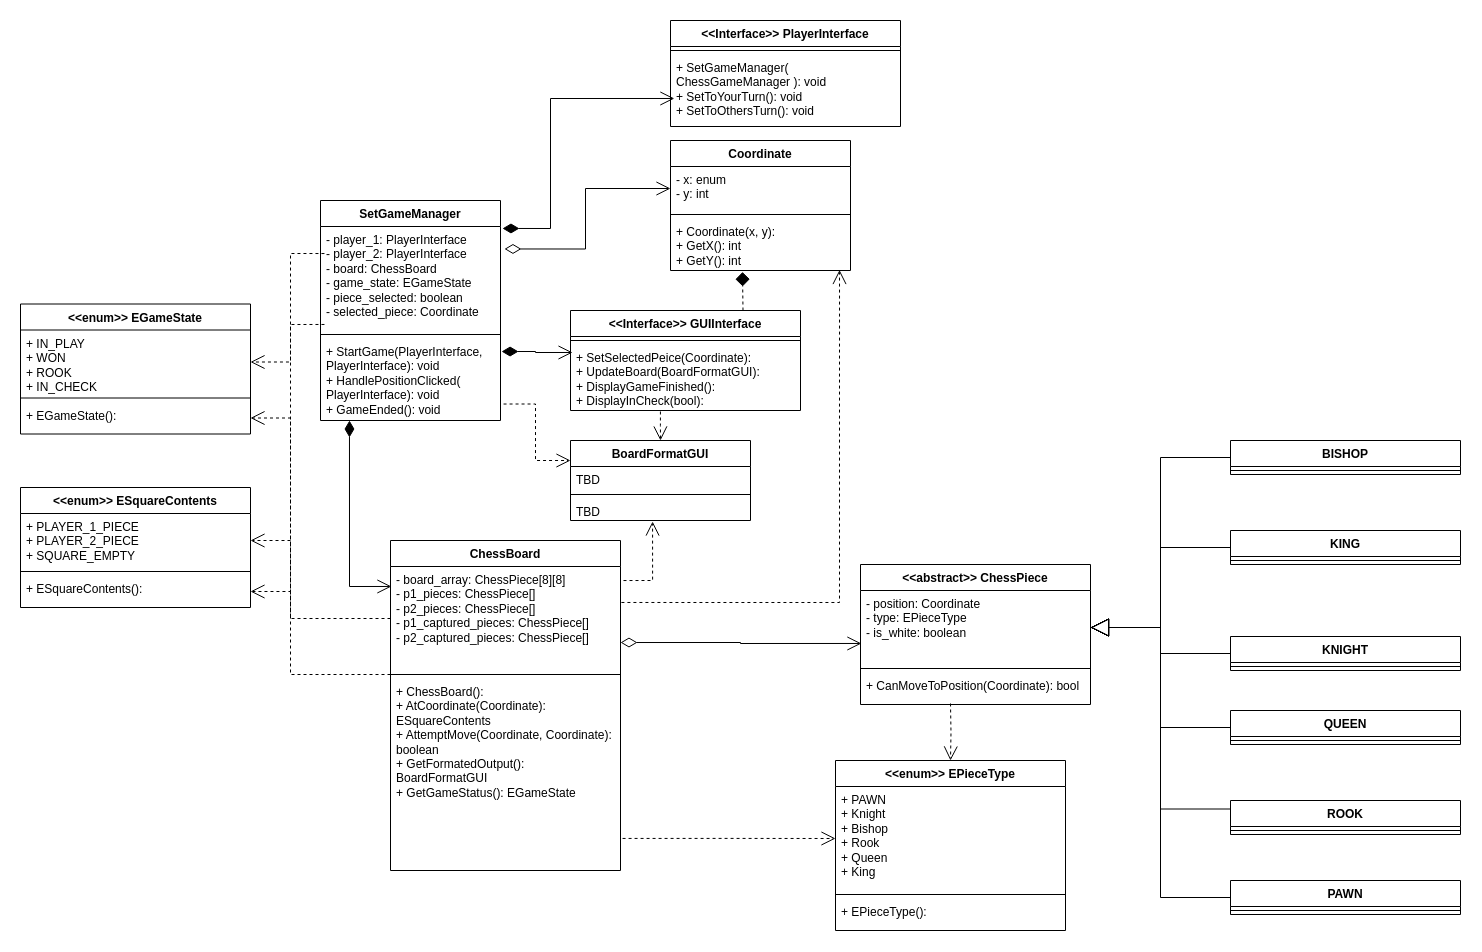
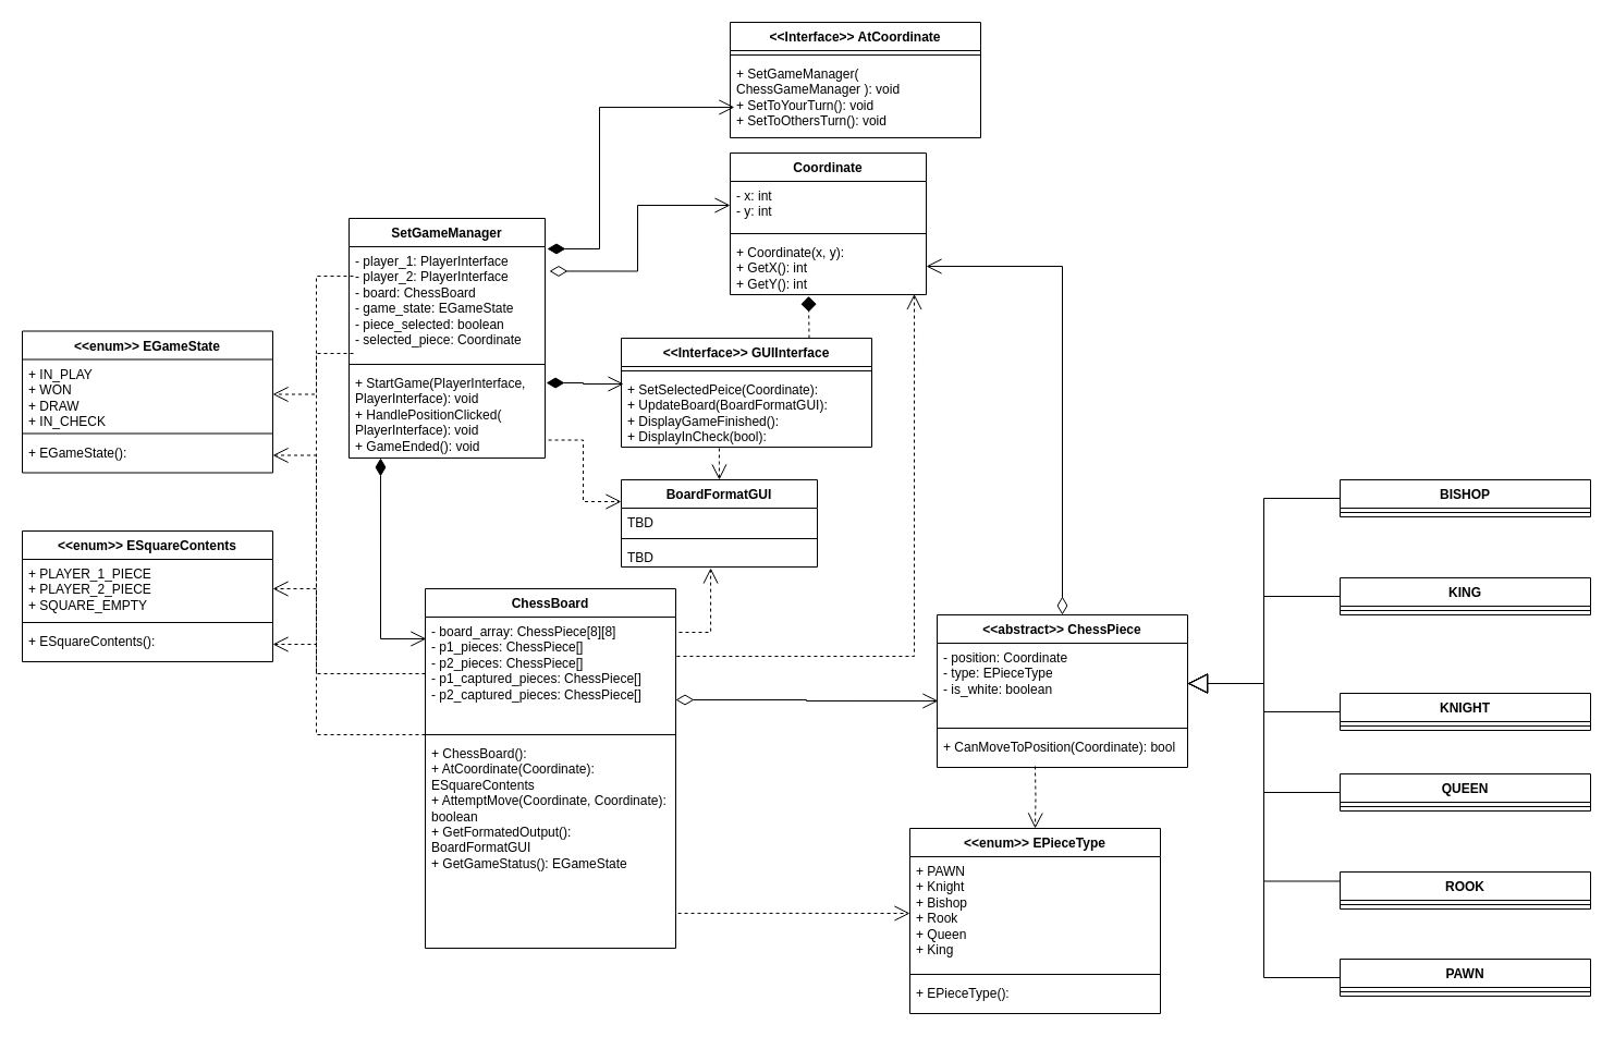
- <mxCell id="10" value="&amp;lt;&amp;lt;Interface&amp;gt;&amp;gt; PlayerInterface" style="swimlane;fontStyle=1;align=center;verticalAlign=top;childLayout=stackLayout;horizontal=1;startSize=26;horizontalStack=0;resizeParent=1;resizeParentMax=0;resizeLast=0;collapsible=1;marginBottom=0;whiteSpace=wrap;html=1;" parent="1" vertex="1"><mxGeometry x="670" y="20" width="230" height="106" as="geometry" /></mxCell>
+ <mxCell id="10" value="&amp;lt;&amp;lt;Interface&amp;gt;&amp;gt; AtCoordinate" style="swimlane;fontStyle=1;align=center;verticalAlign=top;childLayout=stackLayout;horizontal=1;startSize=26;horizontalStack=0;resizeParent=1;resizeParentMax=0;resizeLast=0;collapsible=1;marginBottom=0;whiteSpace=wrap;html=1;" parent="1" vertex="1"><mxGeometry x="670" y="20" width="230" height="106" as="geometry" /></mxCell>
- <mxCell id="25" value="- x: enum&lt;div&gt;- y: int&lt;/div&gt;" style="text;strokeColor=none;fillColor=none;align=left;verticalAlign=top;spacingLeft=4;spacingRight=4;overflow=hidden;rotatable=0;points=[[0,0.5],[1,0.5]];portConstraint=eastwest;whiteSpace=wrap;html=1;" parent="24" vertex="1"><mxGeometry y="26" width="180" height="44" as="geometry" /></mxCell>
+ <mxCell id="25" value="- x: int&lt;div&gt;- y: int&lt;/div&gt;" style="text;strokeColor=none;fillColor=none;align=left;verticalAlign=top;spacingLeft=4;spacingRight=4;overflow=hidden;rotatable=0;points=[[0,0.5],[1,0.5]];portConstraint=eastwest;whiteSpace=wrap;html=1;" parent="24" vertex="1"><mxGeometry y="26" width="180" height="44" as="geometry" /></mxCell>
+ <mxCell id="74" value="" style="endArrow=open;html=1;endSize=12;startArrow=diamondThin;startSize=14;startFill=0;align=left;verticalAlign=bottom;rounded=0;exitX=0.5;exitY=0;exitDx=0;exitDy=0;entryX=1;entryY=0.5;entryDx=0;entryDy=0;edgeStyle=orthogonalEdgeStyle;" edge="1" parent="1" source="28" target="27"><mxGeometry x="-1" y="3" relative="1" as="geometry"><mxPoint x="1030" y="300" as="sourcePoint" /><mxPoint x="1196" y="240" as="targetPoint" /></mxGeometry></mxCell>
- <mxCell id="7" value="+ IN_PLAY&lt;div&gt;+ WON&lt;/div&gt;&lt;div&gt;+ ROOK&lt;/div&gt;&lt;div&gt;+ IN_CHECK&lt;/div&gt;" style="text;strokeColor=none;fillColor=none;align=left;verticalAlign=top;spacingLeft=4;spacingRight=4;overflow=hidden;rotatable=0;points=[[0,0.5],[1,0.5]];portConstraint=eastwest;whiteSpace=wrap;html=1;" parent="6" vertex="1"><mxGeometry y="26" width="230" height="64" as="geometry" /></mxCell>
+ <mxCell id="7" value="+ IN_PLAY&lt;div&gt;+ WON&lt;/div&gt;&lt;div&gt;+ DRAW&lt;/div&gt;&lt;div&gt;+ IN_CHECK&lt;/div&gt;" style="text;strokeColor=none;fillColor=none;align=left;verticalAlign=top;spacingLeft=4;spacingRight=4;overflow=hidden;rotatable=0;points=[[0,0.5],[1,0.5]];portConstraint=eastwest;whiteSpace=wrap;html=1;" parent="6" vertex="1"><mxGeometry y="26" width="230" height="64" as="geometry" /></mxCell>
